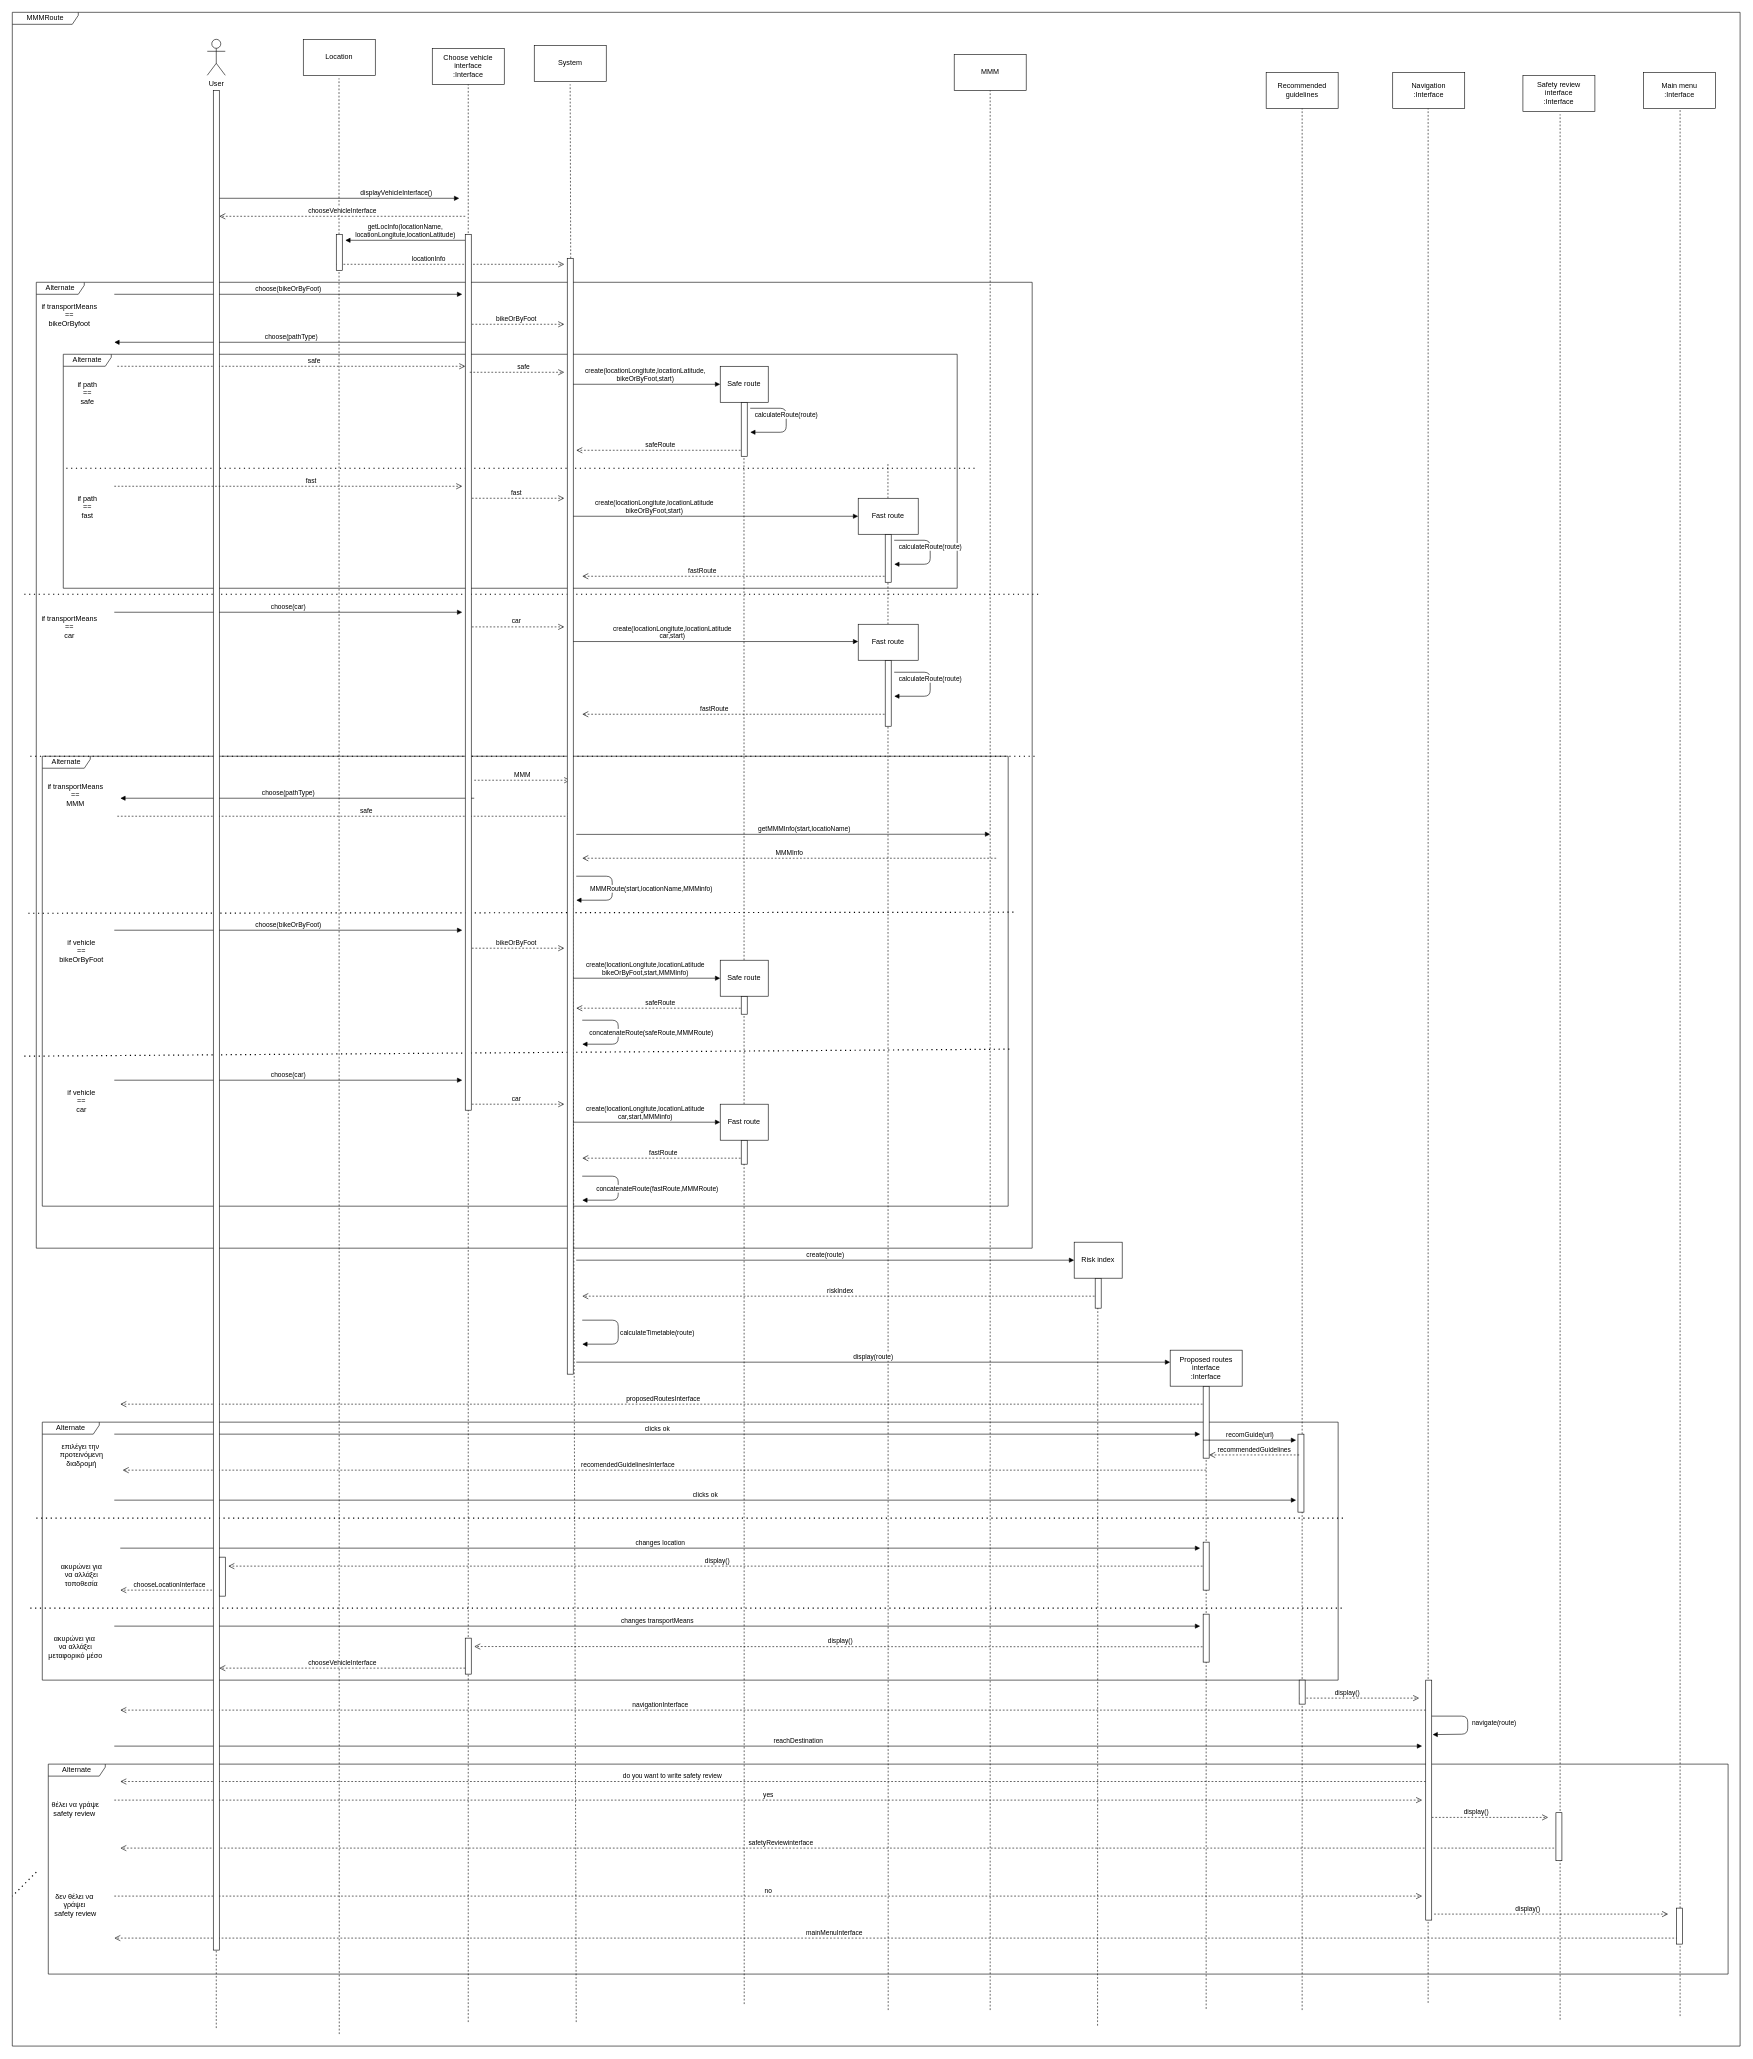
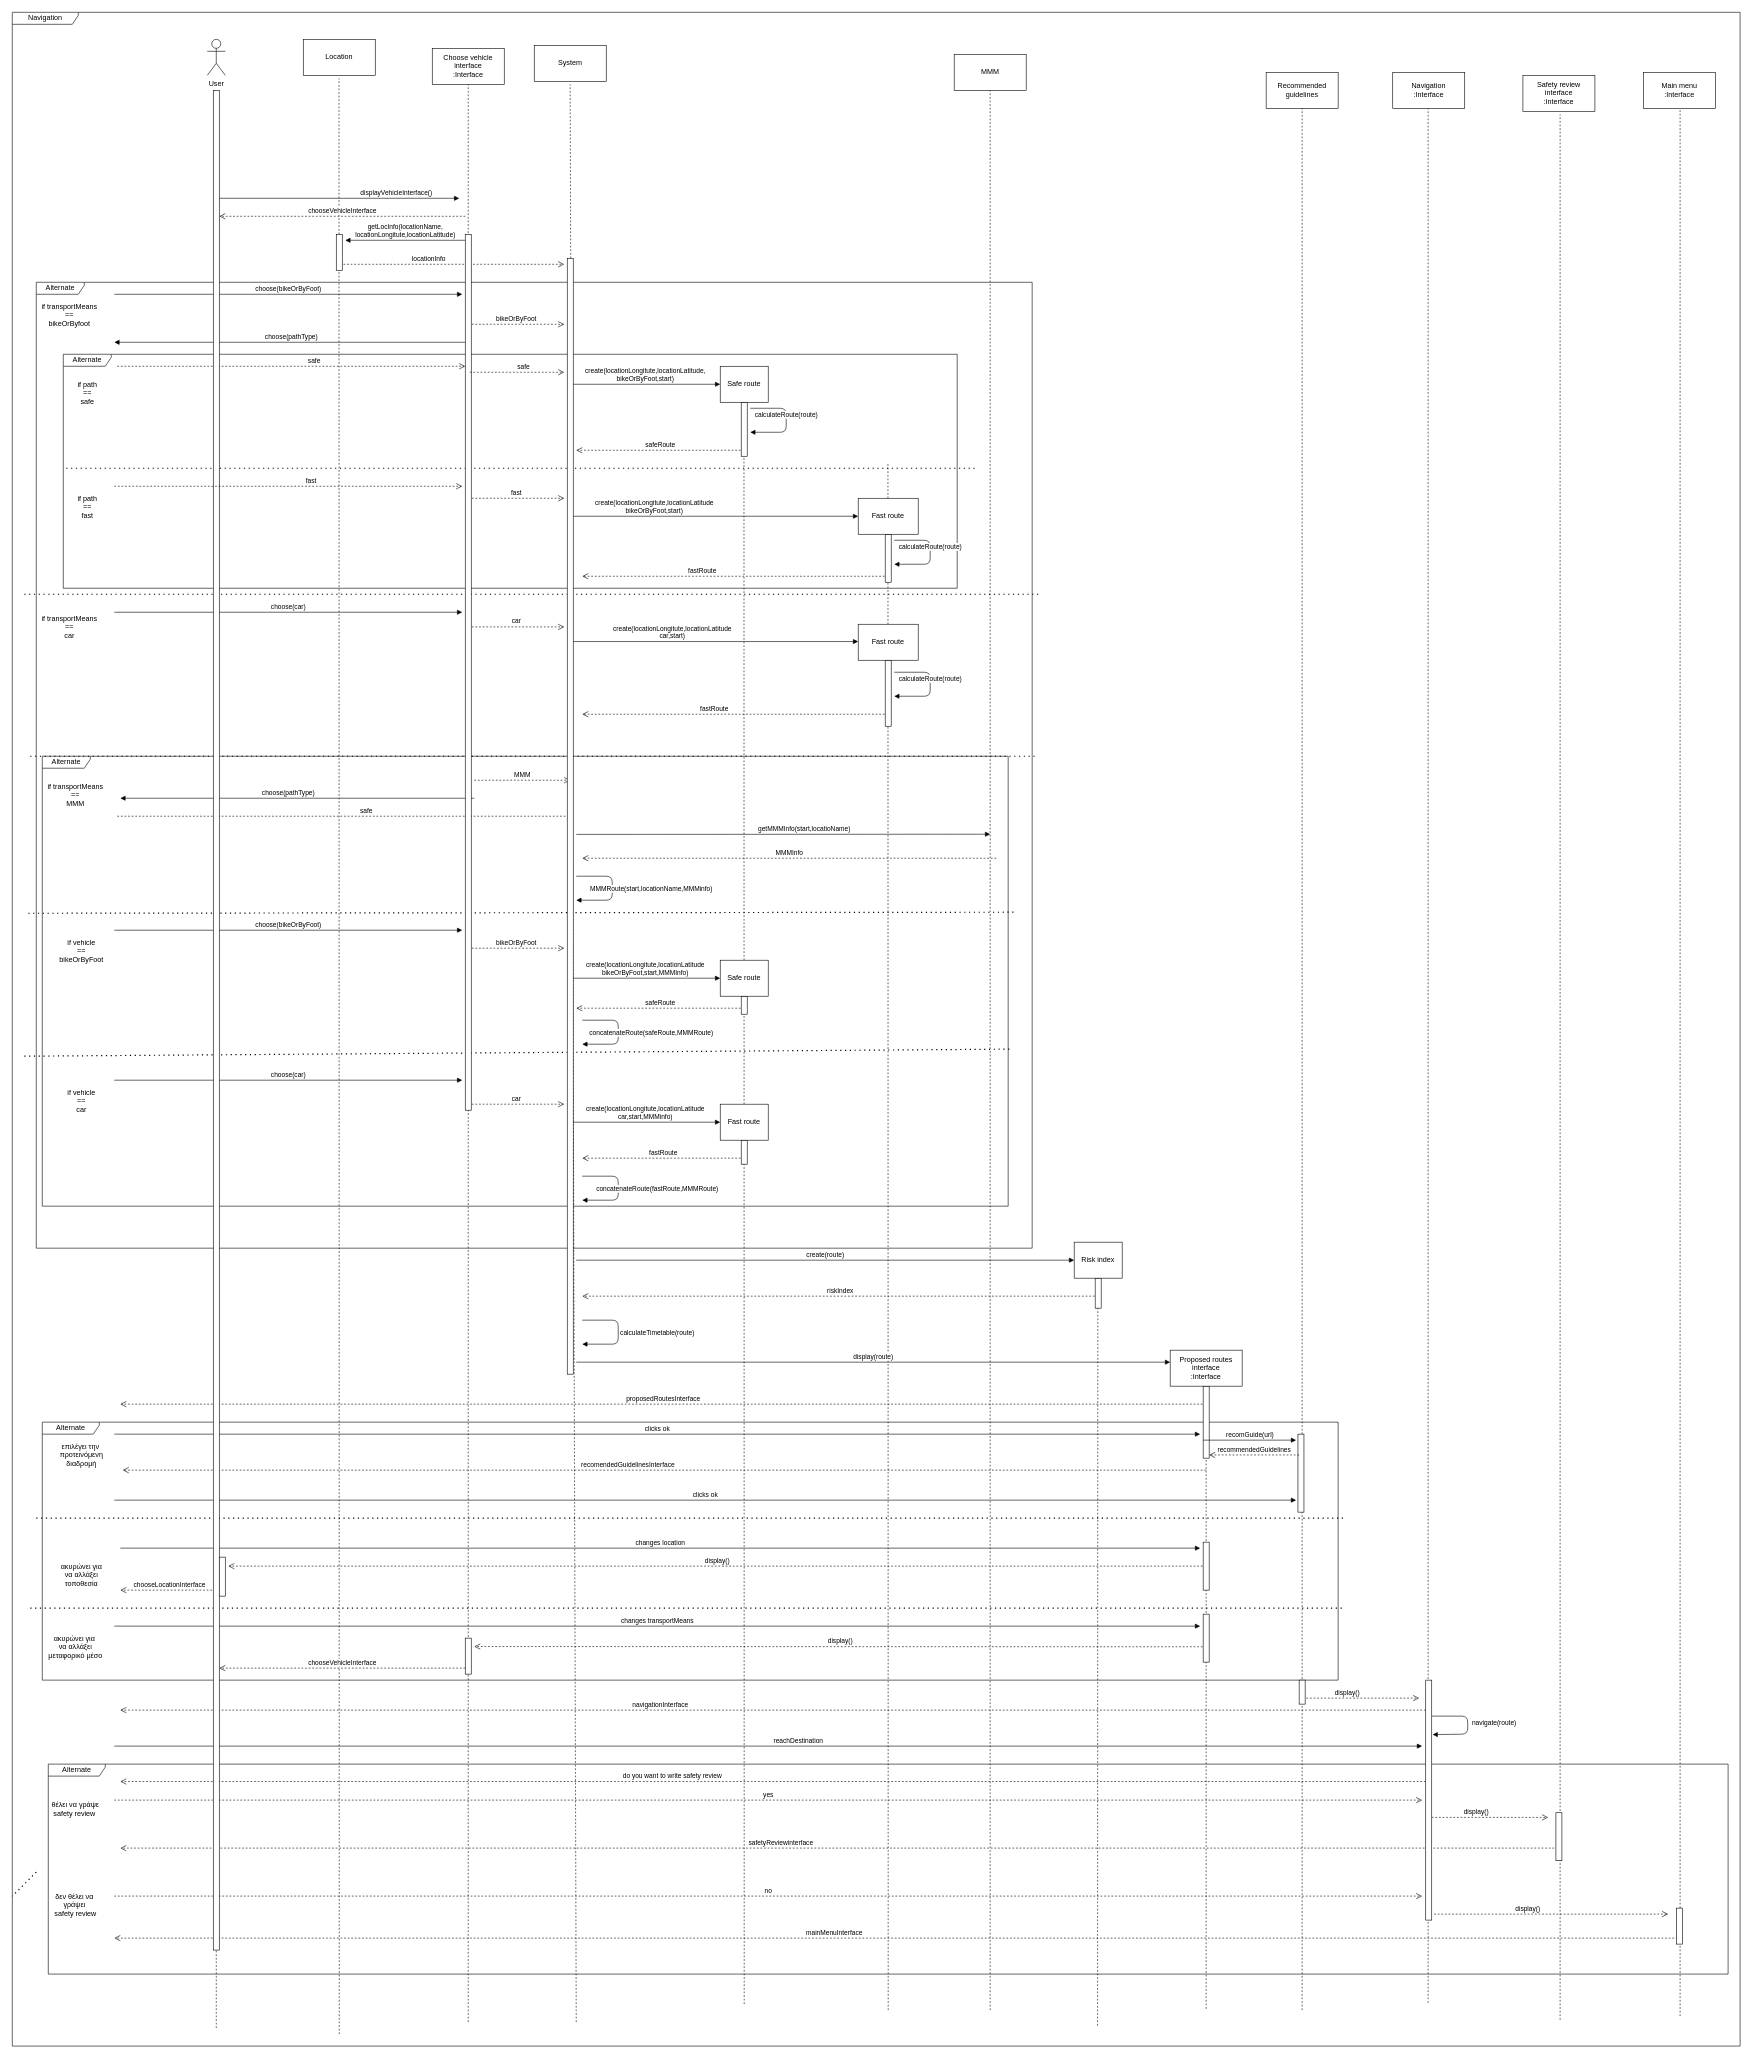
- <mxCell id="141" value="MMMRoute" style="shape=umlFrame;whiteSpace=wrap;html=1;width=110;height=20;" parent="1" vertex="1"><mxGeometry x="20" y="20" width="2880" height="3390" as="geometry" /></mxCell>
+ <mxCell id="141" value="Navigation" style="shape=umlFrame;whiteSpace=wrap;html=1;width=110;height=20;" parent="1" vertex="1"><mxGeometry x="20" y="20" width="2880" height="3390" as="geometry" /></mxCell>
